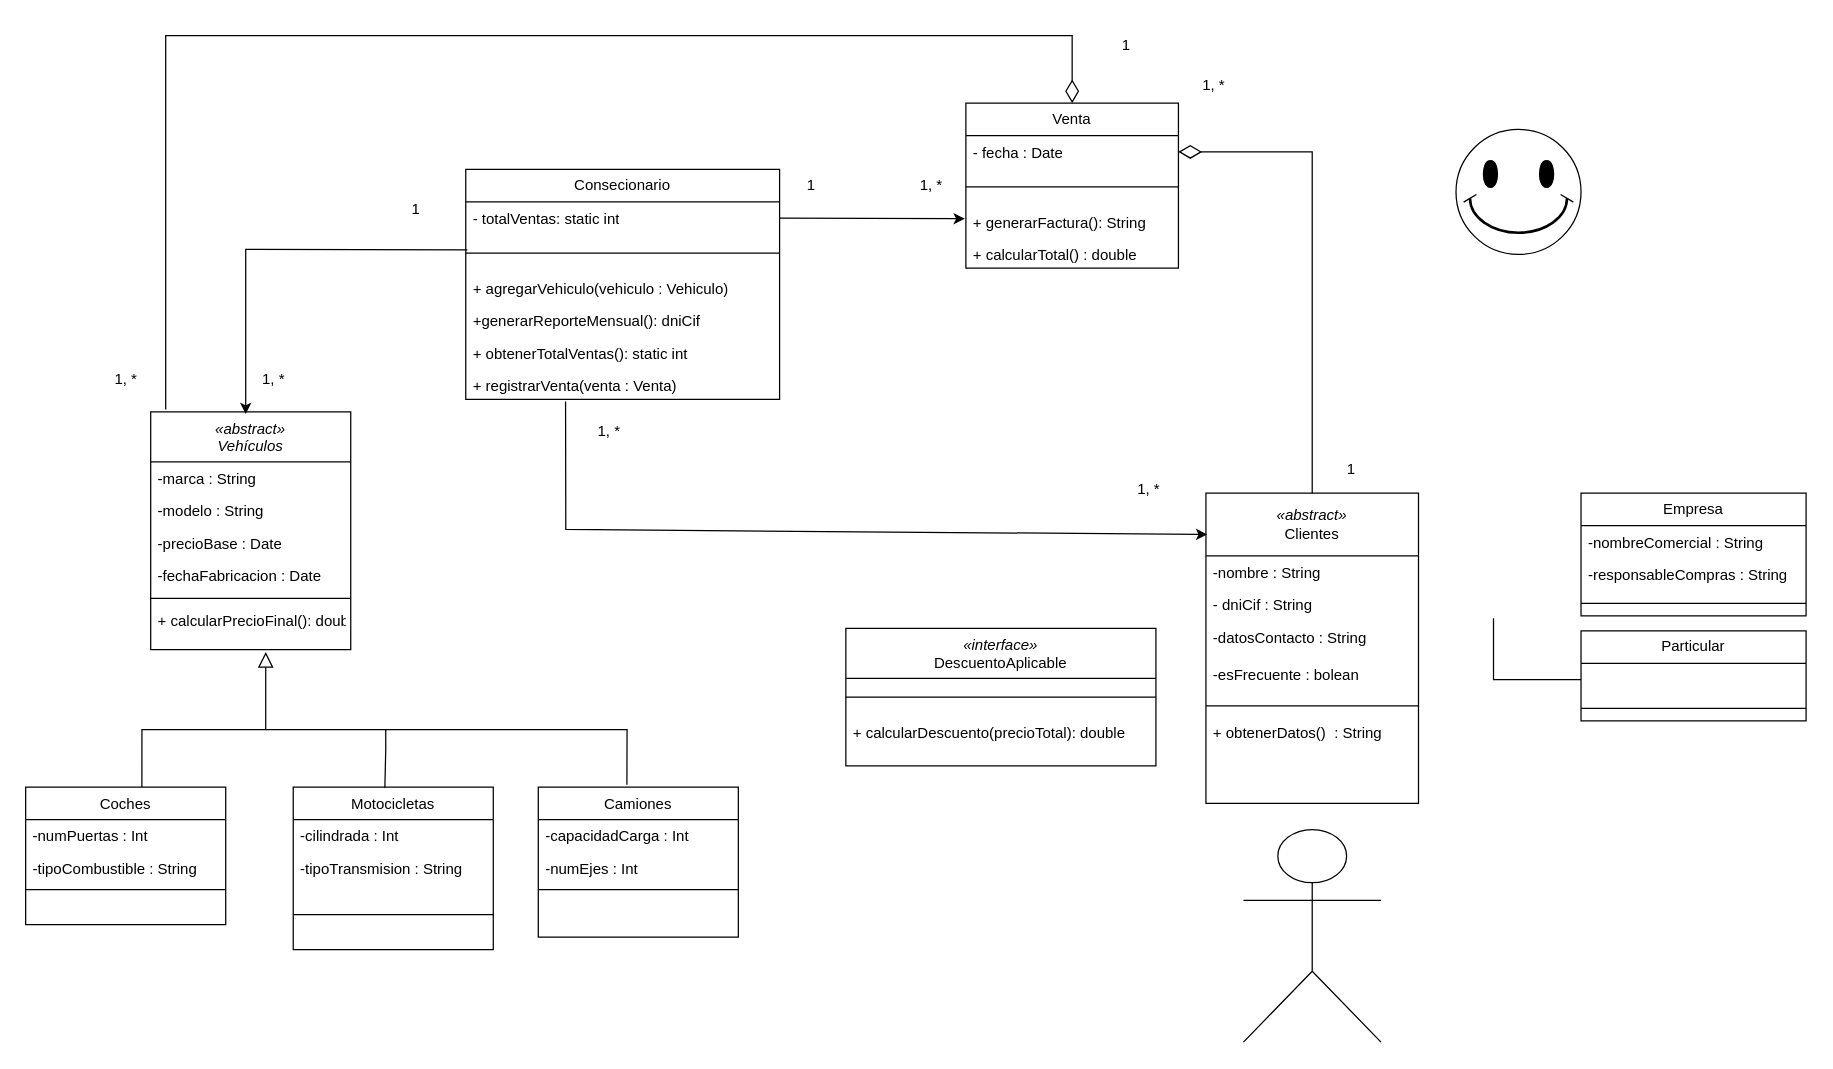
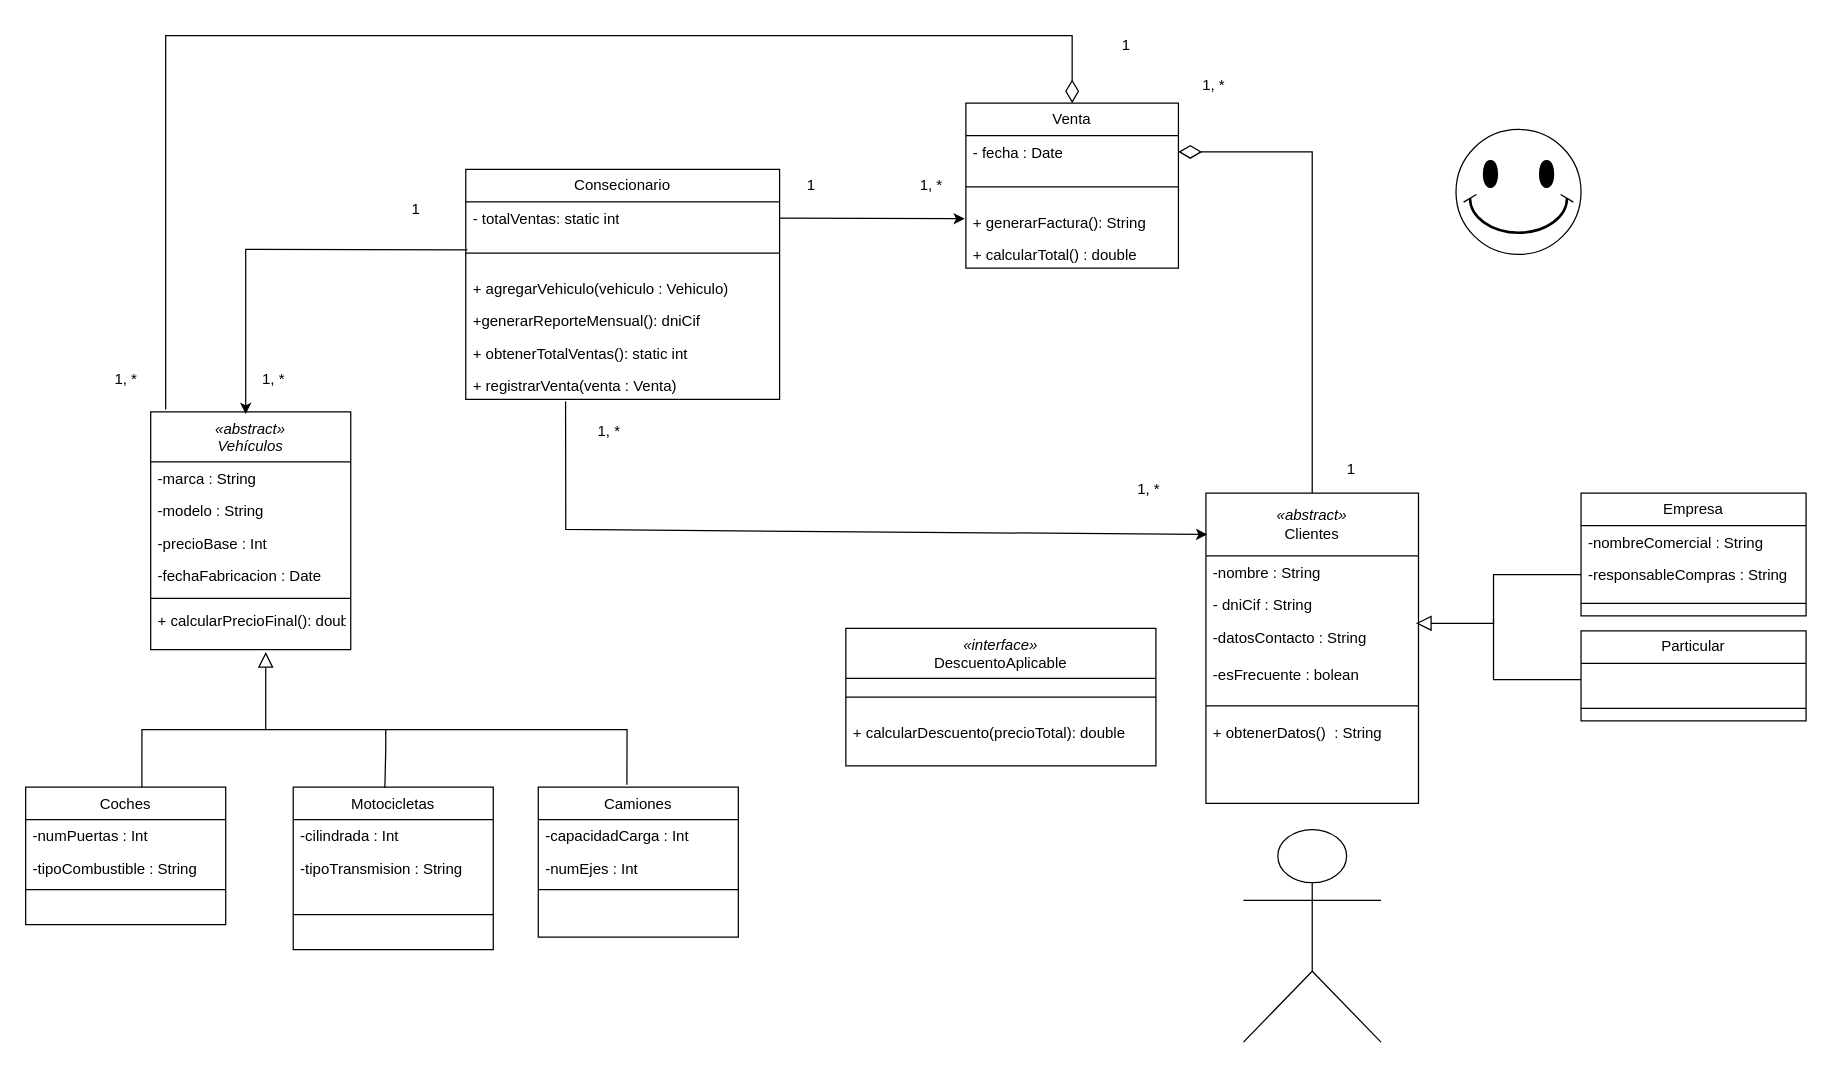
- <mxCell id="6" value="-precioBase : Date" style="text;align=left;verticalAlign=top;spacingLeft=4;spacingRight=4;overflow=hidden;rotatable=0;points=[[0,0.5],[1,0.5]];portConstraint=eastwest;rounded=0;shadow=0;html=0;" parent="3" vertex="1"><mxGeometry y="92" width="160" height="26" as="geometry" /></mxCell>
+ <mxCell id="6" value="-precioBase : Int" style="text;align=left;verticalAlign=top;spacingLeft=4;spacingRight=4;overflow=hidden;rotatable=0;points=[[0,0.5],[1,0.5]];portConstraint=eastwest;rounded=0;shadow=0;html=0;" parent="3" vertex="1"><mxGeometry y="92" width="160" height="26" as="geometry" /></mxCell>
+ <mxCell id="38" style="edgeStyle=orthogonalEdgeStyle;rounded=0;orthogonalLoop=1;jettySize=auto;html=1;entryX=0.988;entryY=0.067;entryDx=0;entryDy=0;entryPerimeter=0;endArrow=block;endFill=0;jumpSize=8;strokeWidth=1;endSize=10;" parent="1" source="24" target="30" edge="1"><mxGeometry relative="1" as="geometry"><Array as="points"><mxPoint x="1194" y="459" /><mxPoint x="1194" y="498" /></Array></mxGeometry></mxCell>
